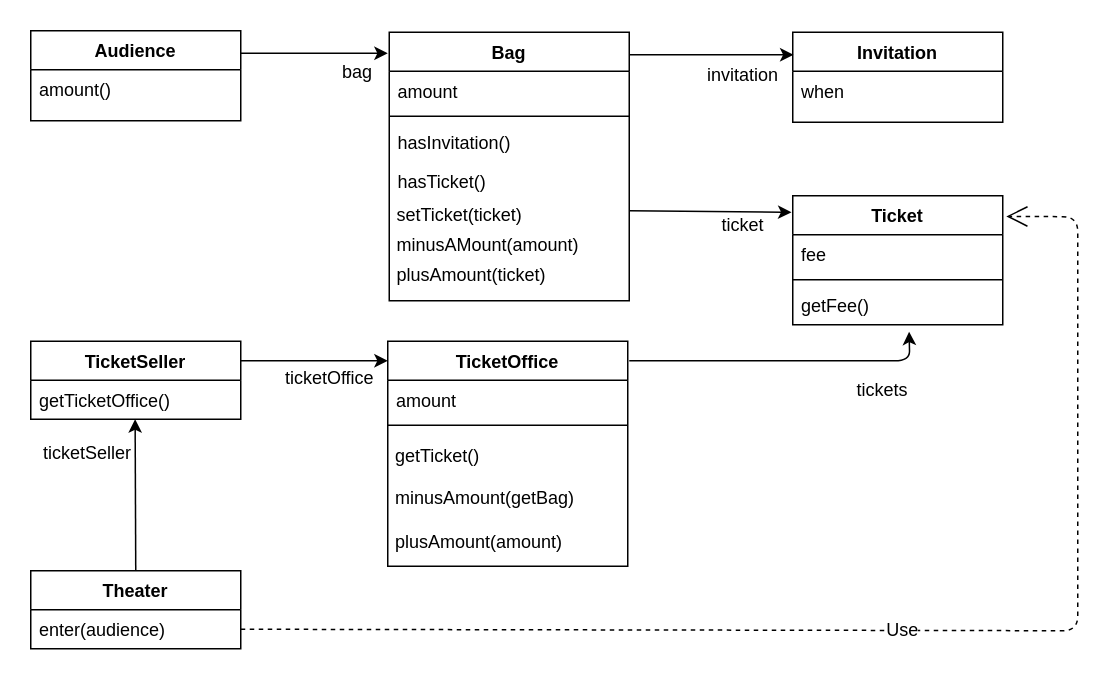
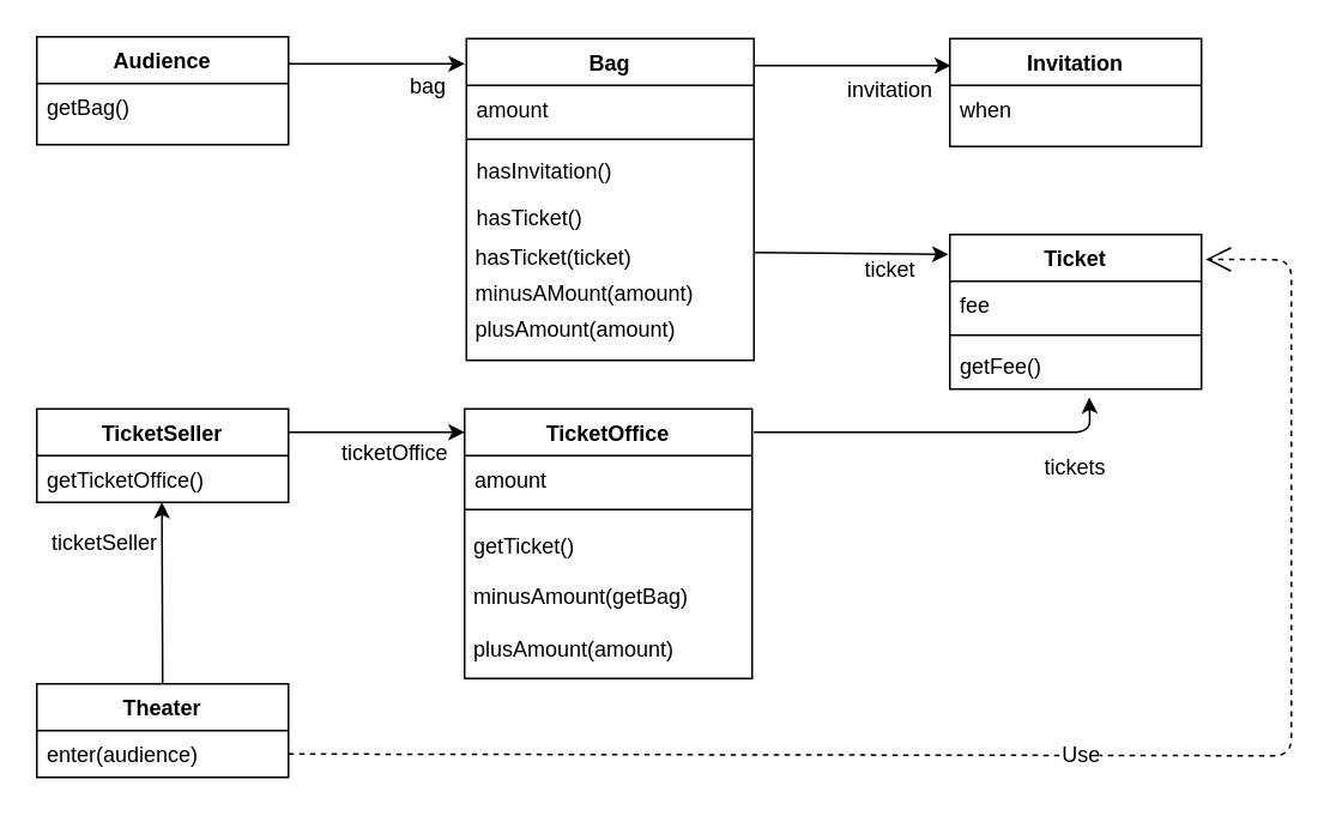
- <mxCell id="4" value="amount()" style="text;strokeColor=none;fillColor=none;align=left;verticalAlign=top;spacingLeft=4;spacingRight=4;overflow=hidden;rotatable=0;points=[[0,0.5],[1,0.5]];portConstraint=eastwest;" vertex="1" parent="3"><mxGeometry y="26" width="140" height="34" as="geometry" /></mxCell>
+ <mxCell id="4" value="getBag()" style="text;strokeColor=none;fillColor=none;align=left;verticalAlign=top;spacingLeft=4;spacingRight=4;overflow=hidden;rotatable=0;points=[[0,0.5],[1,0.5]];portConstraint=eastwest;" vertex="1" parent="3"><mxGeometry y="26" width="140" height="34" as="geometry" /></mxCell>
- <mxCell id="10" value="&amp;nbsp;setTicket(ticket)" style="text;html=1;strokeColor=none;fillColor=none;align=left;verticalAlign=middle;whiteSpace=wrap;rounded=0;" vertex="1" parent="5"><mxGeometry y="112" width="160" height="20" as="geometry" /></mxCell>
+ <mxCell id="10" value="&amp;nbsp;hasTicket(ticket)" style="text;html=1;strokeColor=none;fillColor=none;align=left;verticalAlign=middle;whiteSpace=wrap;rounded=0;" vertex="1" parent="5"><mxGeometry y="112" width="160" height="20" as="geometry" /></mxCell>
- <mxCell id="12" value="&amp;nbsp;plusAmount(ticket)" style="text;html=1;strokeColor=none;fillColor=none;align=left;verticalAlign=middle;whiteSpace=wrap;rounded=0;" vertex="1" parent="5"><mxGeometry y="152" width="160" height="20" as="geometry" /></mxCell>
+ <mxCell id="12" value="&amp;nbsp;plusAmount(amount)" style="text;html=1;strokeColor=none;fillColor=none;align=left;verticalAlign=middle;whiteSpace=wrap;rounded=0;" vertex="1" parent="5"><mxGeometry y="152" width="160" height="20" as="geometry" /></mxCell>
- <mxCell id="33" value="tickets" style="text;html=1;strokeColor=none;fillColor=none;align=center;verticalAlign=middle;whiteSpace=wrap;rounded=0;" vertex="1" parent="1"><mxGeometry x="568" y="250" width="40" height="20" as="geometry" /></mxCell>
+ <mxCell id="33" value="tickets" style="text;html=1;strokeColor=none;fillColor=none;align=center;verticalAlign=middle;whiteSpace=wrap;rounded=0;" vertex="1" parent="1"><mxGeometry x="578" y="250" width="40" height="20" as="geometry" /></mxCell>
